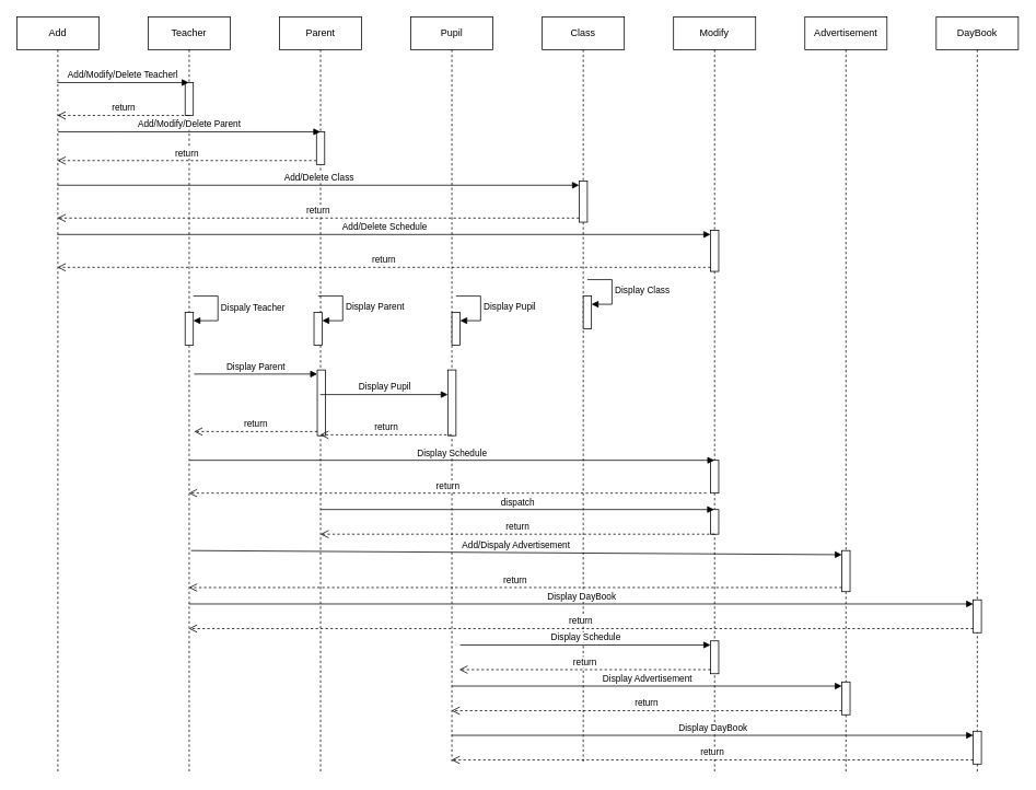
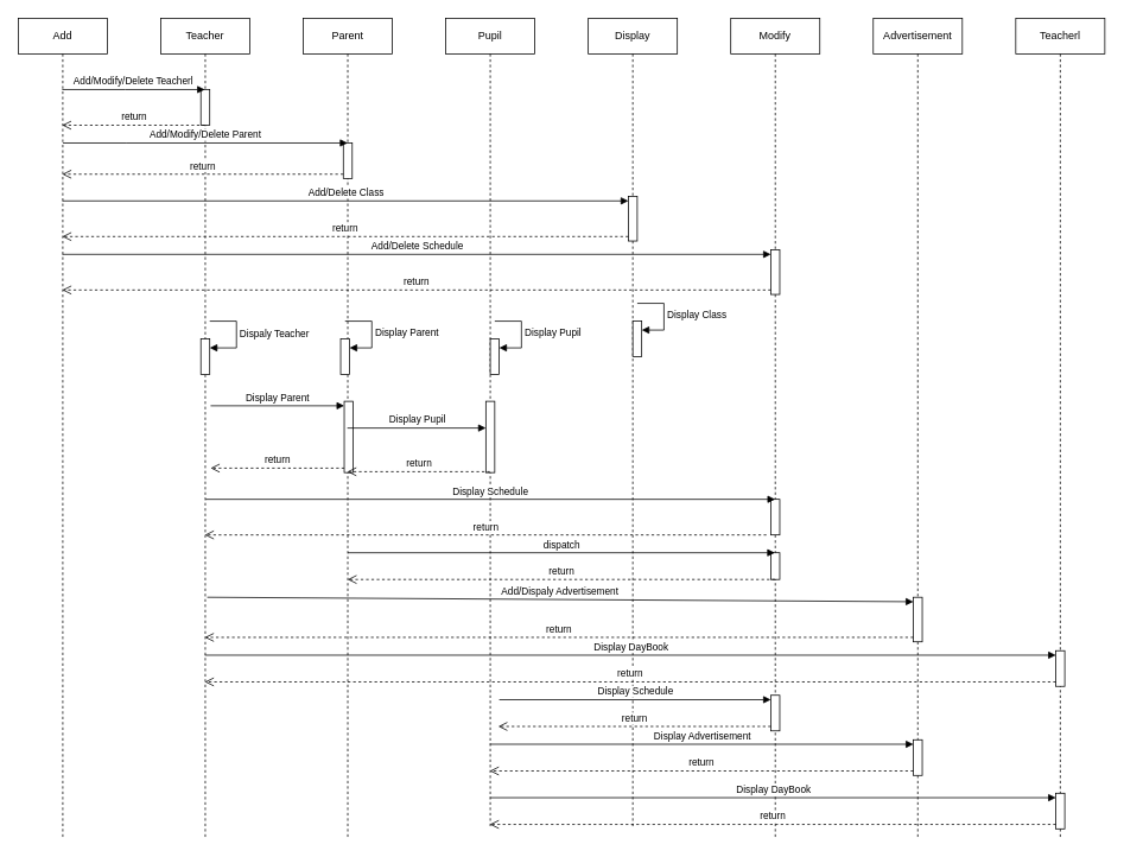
- <mxCell id="14" value="Class" style="shape=umlLifeline;perimeter=lifelinePerimeter;whiteSpace=wrap;html=1;container=1;dropTarget=0;collapsible=0;recursiveResize=0;outlineConnect=0;portConstraint=eastwest;newEdgeStyle={&quot;curved&quot;:0,&quot;rounded&quot;:0};" vertex="1" parent="1"><mxGeometry x="660" y="20" width="100" height="910" as="geometry" /></mxCell>
+ <mxCell id="14" value="Display" style="shape=umlLifeline;perimeter=lifelinePerimeter;whiteSpace=wrap;html=1;container=1;dropTarget=0;collapsible=0;recursiveResize=0;outlineConnect=0;portConstraint=eastwest;newEdgeStyle={&quot;curved&quot;:0,&quot;rounded&quot;:0};" vertex="1" parent="1"><mxGeometry x="660" y="20" width="100" height="910" as="geometry" /></mxCell>
- <mxCell id="3" value="DayBook" style="shape=umlLifeline;perimeter=lifelinePerimeter;whiteSpace=wrap;html=1;container=1;dropTarget=0;collapsible=0;recursiveResize=0;outlineConnect=0;portConstraint=eastwest;newEdgeStyle={&quot;curved&quot;:0,&quot;rounded&quot;:0};" vertex="1" parent="1"><mxGeometry x="1140" y="20" width="100" height="920" as="geometry" /></mxCell>
+ <mxCell id="3" value="Teacherl" style="shape=umlLifeline;perimeter=lifelinePerimeter;whiteSpace=wrap;html=1;container=1;dropTarget=0;collapsible=0;recursiveResize=0;outlineConnect=0;portConstraint=eastwest;newEdgeStyle={&quot;curved&quot;:0,&quot;rounded&quot;:0};" vertex="1" parent="1"><mxGeometry x="1140" y="20" width="100" height="920" as="geometry" /></mxCell>
